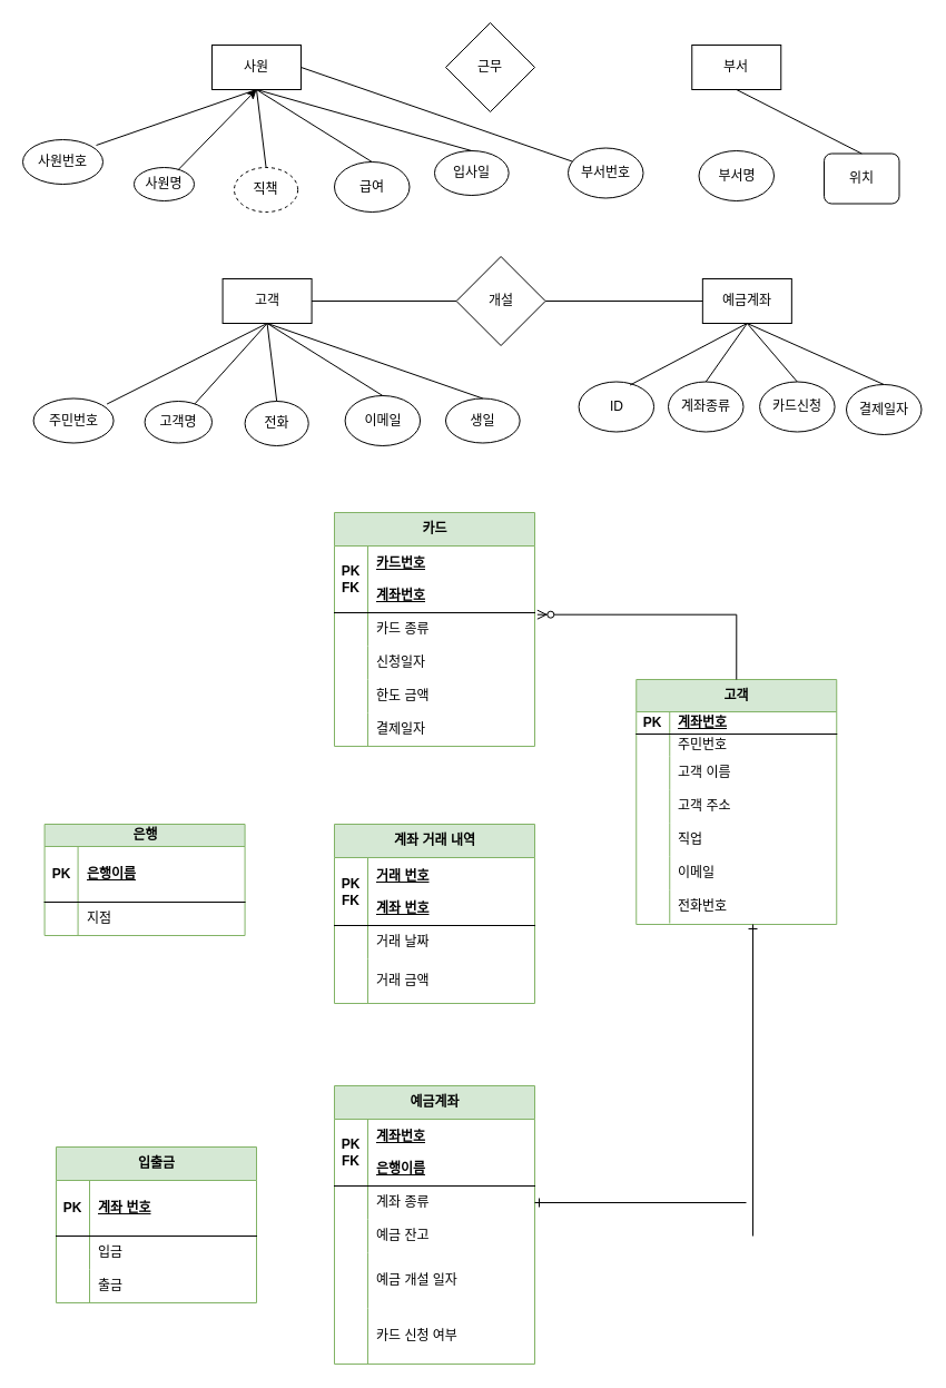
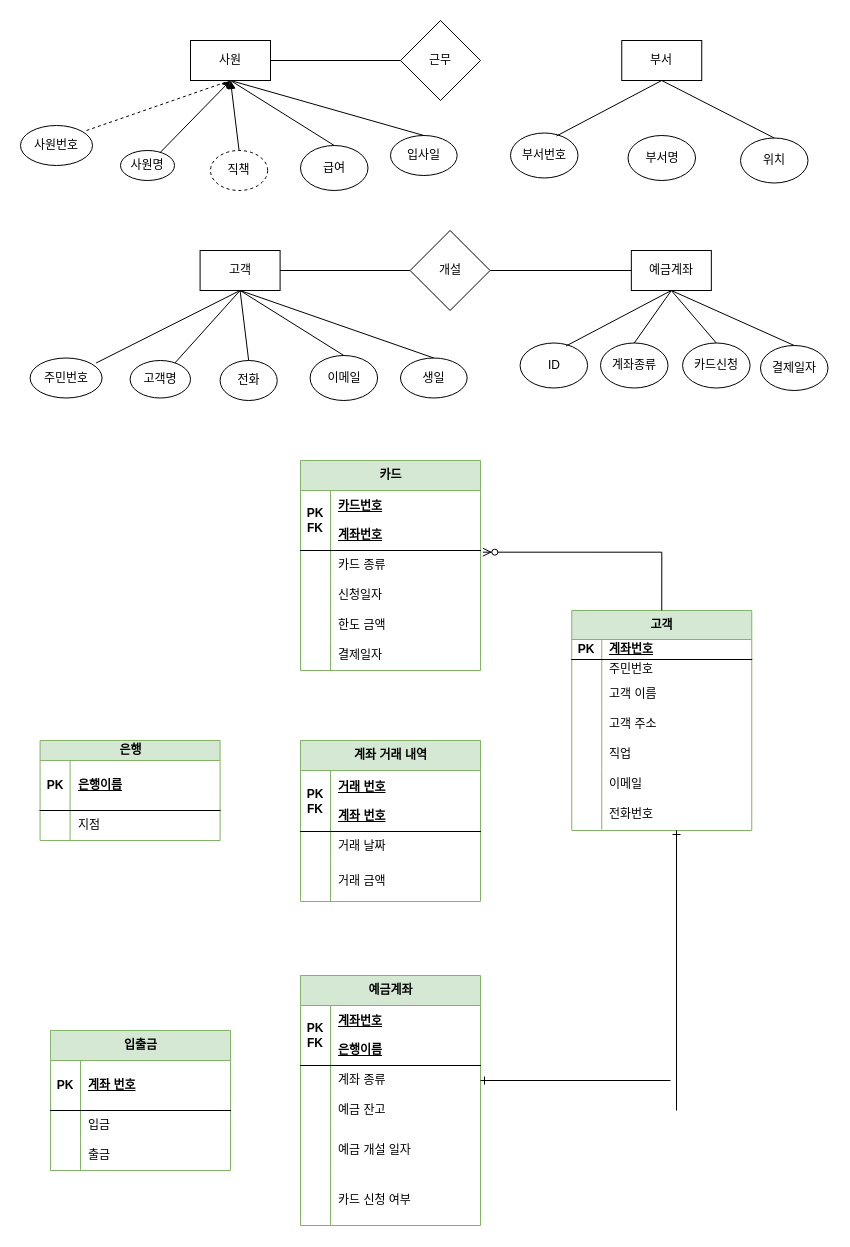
- <mxCell id="9" value="" style="endArrow=none;html=1;rounded=0;entryX=0.5;entryY=1;entryDx=0;entryDy=0;exitX=0.5;exitY=0;exitDx=0;exitDy=0;" edge="1" parent="1" source="5" target="2"><mxGeometry width="50" height="50" relative="1" as="geometry"><mxPoint x="410" y="440" as="sourcePoint" /><mxPoint x="460" y="390" as="targetPoint" /></mxGeometry></mxCell>
+ <mxCell id="9" value="" style="endArrow=block;html=1;rounded=0;entryX=0.5;entryY=1;entryDx=0;entryDy=0;exitX=0.5;exitY=0;exitDx=0;exitDy=0;" edge="1" parent="1" source="5" target="2"><mxGeometry width="50" height="50" relative="1" as="geometry"><mxPoint x="410" y="440" as="sourcePoint" /><mxPoint x="460" y="390" as="targetPoint" /></mxGeometry></mxCell>
- <mxCell id="20" value="" style="endArrow=none;html=1;rounded=0;exitX=1;exitY=0.5;exitDx=0;exitDy=0;" edge="1" parent="1" source="2" target="13"><mxGeometry width="50" height="50" relative="1" as="geometry"><mxPoint x="410" y="340" as="sourcePoint" /><mxPoint x="460" y="290" as="targetPoint" /></mxGeometry></mxCell>
+ <mxCell id="20" value="" style="endArrow=none;html=1;rounded=0;exitX=1;exitY=0.5;exitDx=0;exitDy=0;entryX=0;entryY=0.5;entryDx=0;entryDy=0;" edge="1" parent="1" source="2" target="19"><mxGeometry width="50" height="50" relative="1" as="geometry"><mxPoint x="410" y="340" as="sourcePoint" /><mxPoint x="460" y="290" as="targetPoint" /></mxGeometry></mxCell>
- <mxCell id="7" value="" style="endArrow=none;html=1;rounded=0;exitX=0.917;exitY=0.125;exitDx=0;exitDy=0;exitPerimeter=0;entryX=0.5;entryY=1;entryDx=0;entryDy=0;" edge="1" parent="1" source="3" target="2"><mxGeometry width="50" height="50" relative="1" as="geometry"><mxPoint x="410" y="440" as="sourcePoint" /><mxPoint x="460" y="390" as="targetPoint" /></mxGeometry></mxCell>
+ <mxCell id="7" value="" style="endArrow=none;html=1;rounded=0;exitX=0.917;exitY=0.125;exitDx=0;exitDy=0;exitPerimeter=0;entryX=0.5;entryY=1;entryDx=0;entryDy=0;dashed=1;" edge="1" parent="1" source="3" target="2"><mxGeometry width="50" height="50" relative="1" as="geometry"><mxPoint x="410" y="440" as="sourcePoint" /><mxPoint x="460" y="390" as="targetPoint" /></mxGeometry></mxCell>
+ <mxCell id="17" value="" style="endArrow=none;html=1;rounded=0;exitX=0.681;exitY=0.067;exitDx=0;exitDy=0;exitPerimeter=0;entryX=0.5;entryY=1;entryDx=0;entryDy=0;" edge="1" parent="1" source="13" target="11"><mxGeometry width="50" height="50" relative="1" as="geometry"><mxPoint x="590" y="130" as="sourcePoint" /><mxPoint x="630" y="80" as="targetPoint" /></mxGeometry></mxCell>
- <mxCell id="15" value="위치" style="whiteSpace=wrap;html=1;rounded=1;" vertex="1" parent="1"><mxGeometry x="740" y="137.5" width="67.5" height="45" as="geometry" /></mxCell>
+ <mxCell id="15" value="위치" style="ellipse;whiteSpace=wrap;html=1;" vertex="1" parent="1"><mxGeometry x="740" y="137.5" width="67.5" height="45" as="geometry" /></mxCell>
